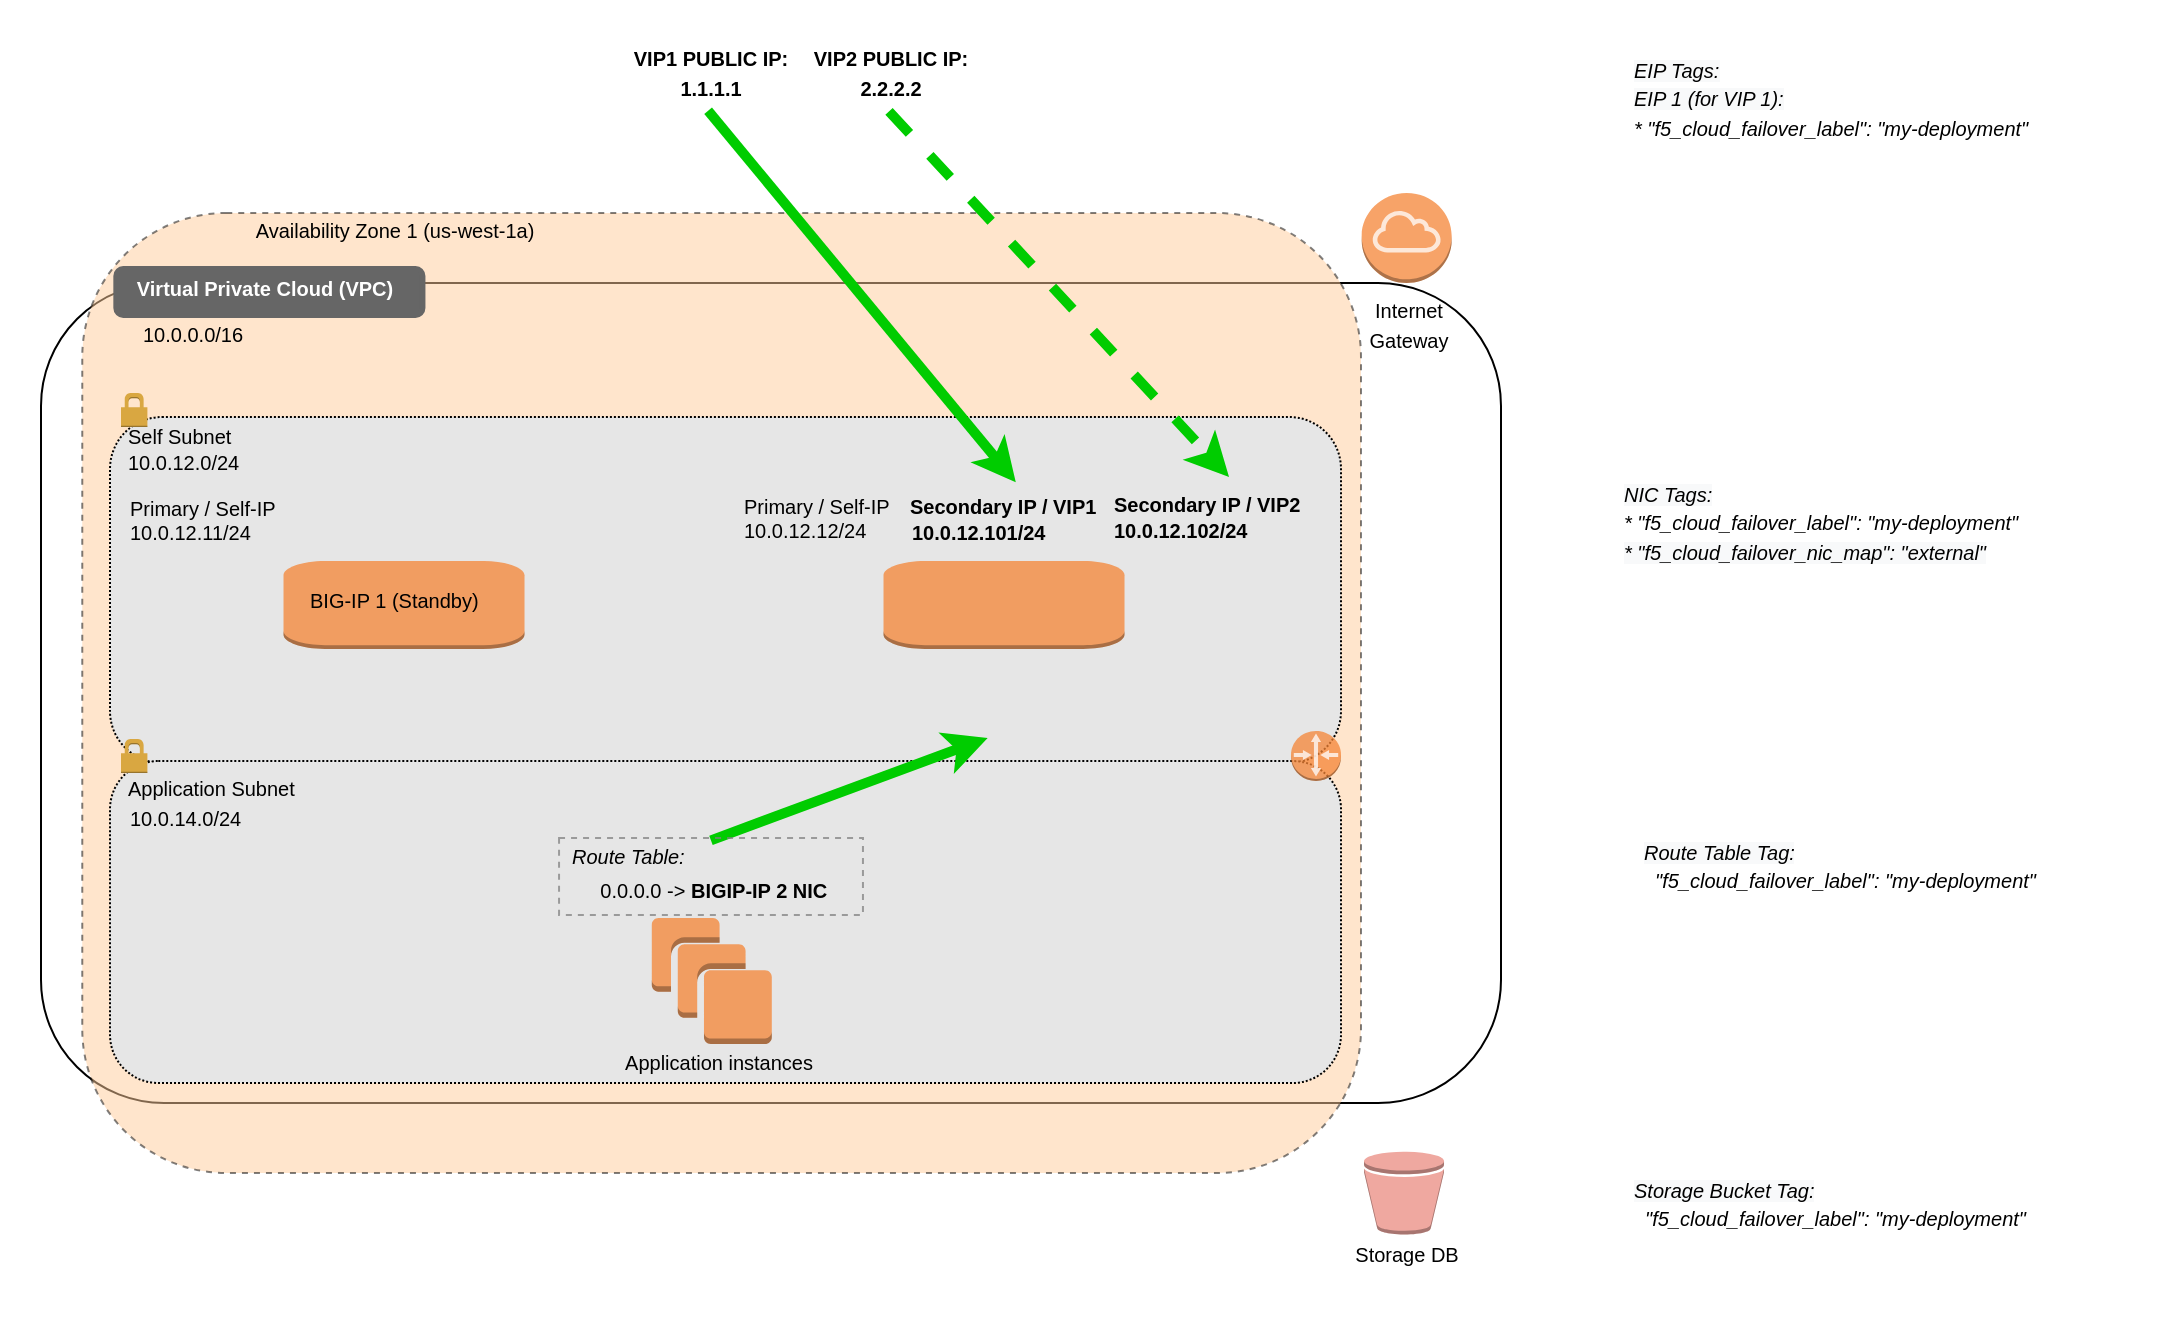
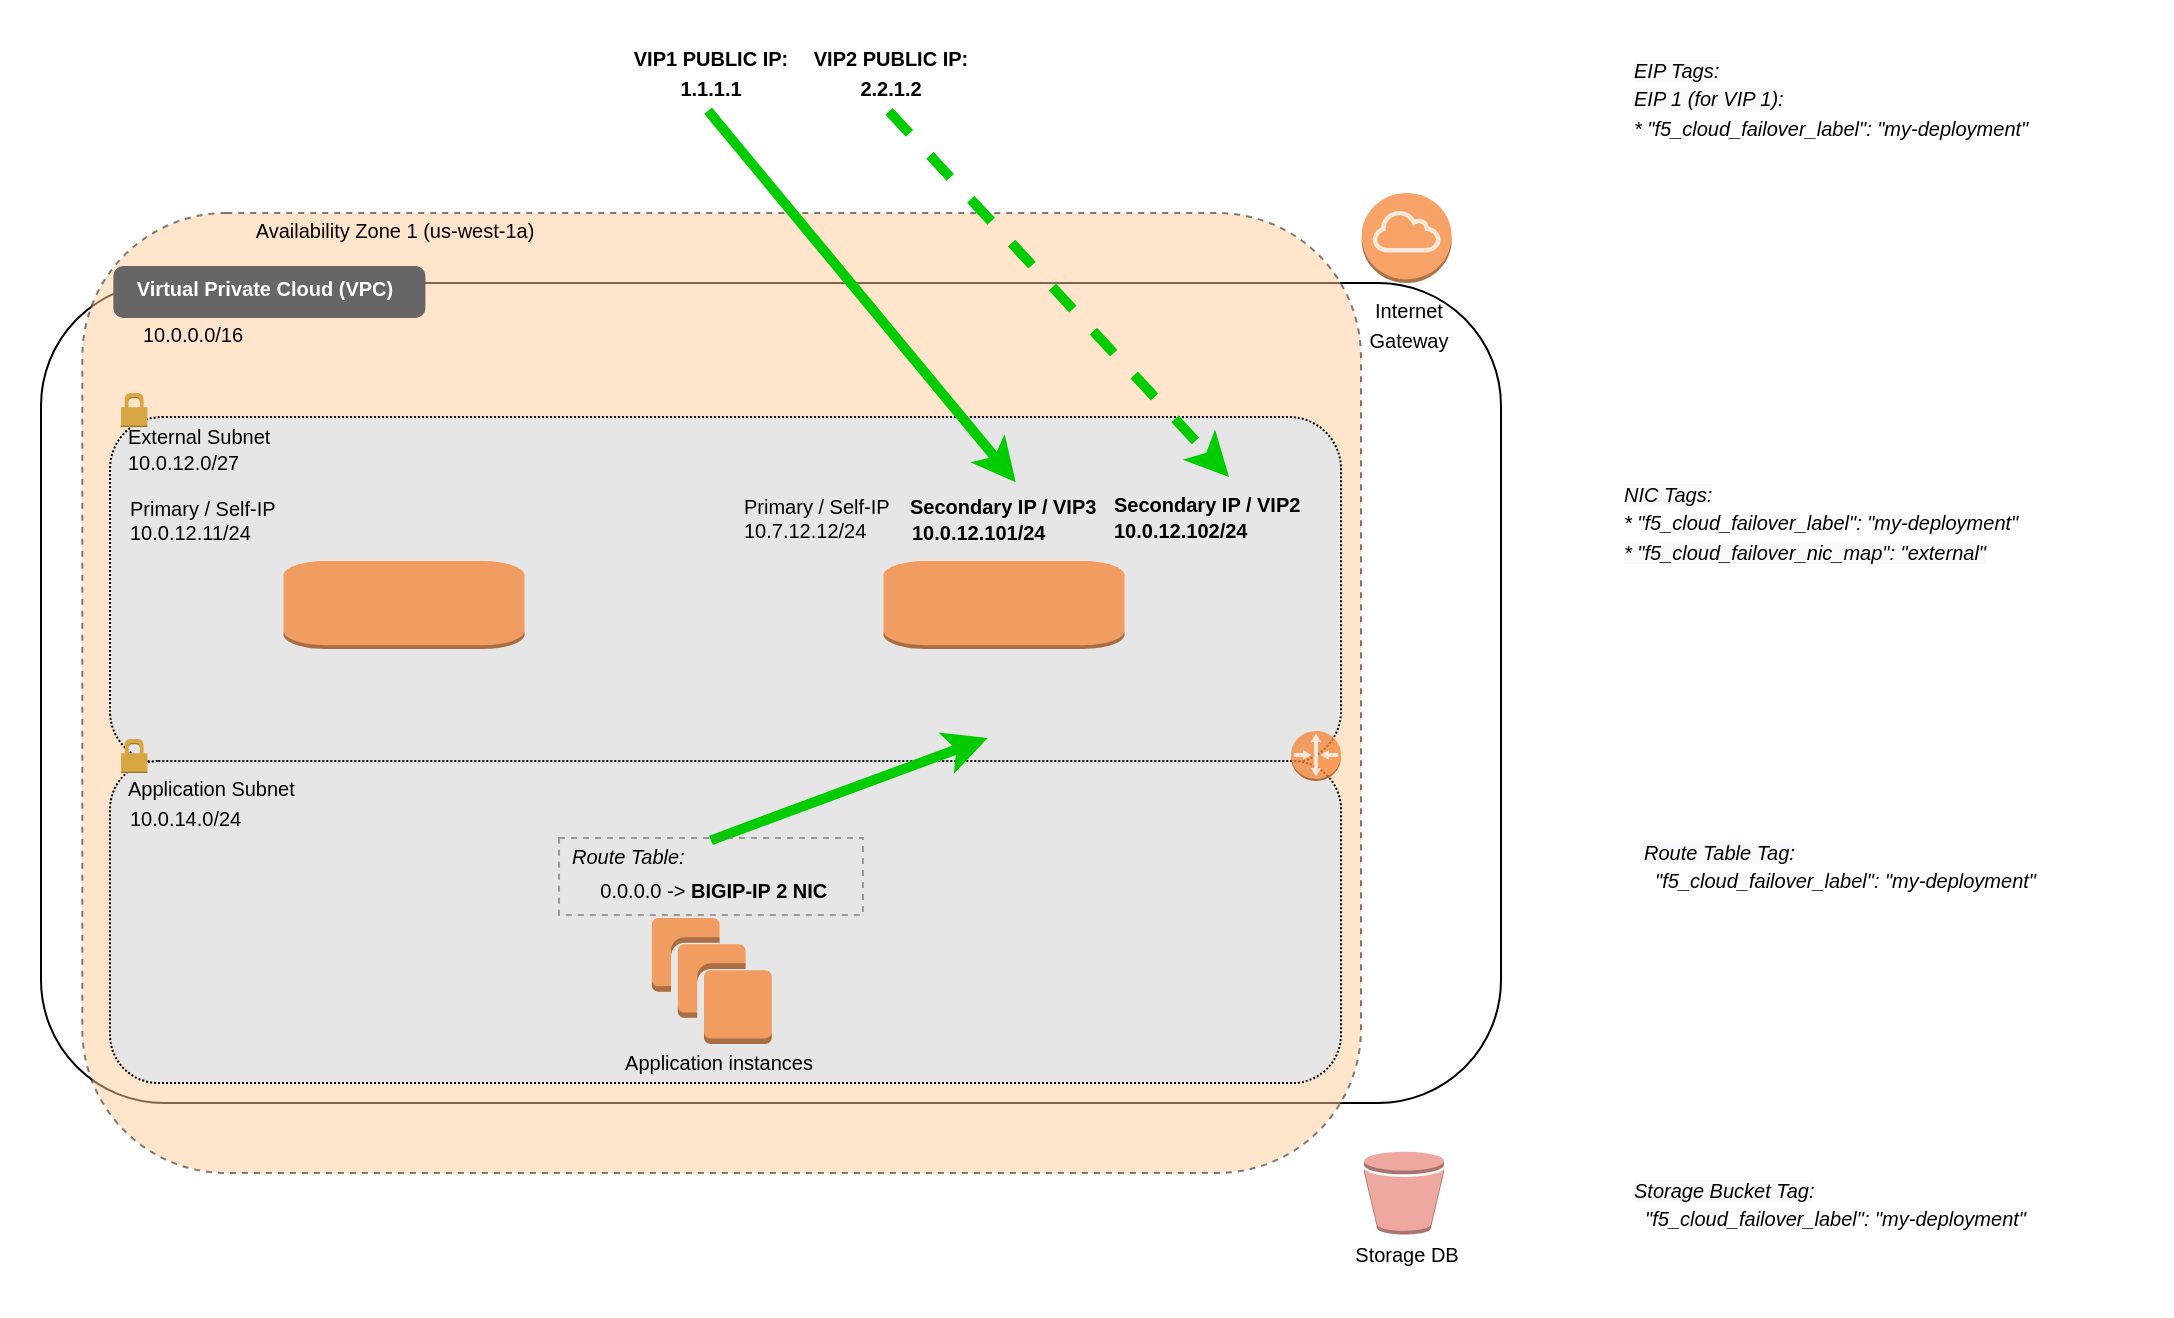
- <mxCell id="49" value="&lt;font style=&quot;font-size: 10px&quot;&gt;&lt;b&gt;VIP2 PUBLIC IP:&lt;br&gt;2.2.2.2&lt;/b&gt;&lt;br&gt;&lt;/font&gt;" style="text;html=1;align=center;verticalAlign=middle;resizable=0;points=[];autosize=1;" vertex="1" parent="1"><mxGeometry x="400.004" y="20.999" width="90" height="30" as="geometry" /></mxCell>
+ <mxCell id="49" value="&lt;font style=&quot;font-size: 10px&quot;&gt;&lt;b&gt;VIP2 PUBLIC IP:&lt;br&gt;2.2.1.2&lt;/b&gt;&lt;br&gt;&lt;/font&gt;" style="text;html=1;align=center;verticalAlign=middle;resizable=0;points=[];autosize=1;" vertex="1" parent="1"><mxGeometry x="400.004" y="20.999" width="90" height="30" as="geometry" /></mxCell>
- <mxCell id="7" value="&lt;font style=&quot;font-size: 10px&quot;&gt;Self Subnet&lt;/font&gt;" style="text;html=1;align=left;verticalAlign=middle;resizable=0;points=[];autosize=1;" parent="1" vertex="1"><mxGeometry x="62.004" y="207.999" width="90" height="20" as="geometry" /></mxCell>
+ <mxCell id="7" value="&lt;font style=&quot;font-size: 10px&quot;&gt;External Subnet&lt;/font&gt;" style="text;html=1;align=left;verticalAlign=middle;resizable=0;points=[];autosize=1;" parent="1" vertex="1"><mxGeometry x="62.004" y="207.999" width="90" height="20" as="geometry" /></mxCell>
- <mxCell id="8" value="&lt;font style=&quot;font-size: 10px&quot;&gt;10.0.12.0/24&lt;/font&gt;" style="text;html=1;align=left;verticalAlign=middle;resizable=0;points=[];autosize=1;" parent="1" vertex="1"><mxGeometry x="62.004" y="220.999" width="70" height="20" as="geometry" /></mxCell>
+ <mxCell id="8" value="&lt;font style=&quot;font-size: 10px&quot;&gt;10.0.12.0/27&lt;/font&gt;" style="text;html=1;align=left;verticalAlign=middle;resizable=0;points=[];autosize=1;" parent="1" vertex="1"><mxGeometry x="62.004" y="220.999" width="70" height="20" as="geometry" /></mxCell>
- <mxCell id="42" value="&lt;font style=&quot;font-size: 10px&quot;&gt;&lt;span&gt;Secondary IP / VIP1&lt;/span&gt;&lt;/font&gt;" style="text;html=1;align=left;verticalAlign=middle;resizable=0;points=[];autosize=1;fontStyle=1" parent="1" vertex="1"><mxGeometry x="452.724" y="242.999" width="110" height="20" as="geometry" /></mxCell>
+ <mxCell id="42" value="&lt;font style=&quot;font-size: 10px&quot;&gt;&lt;span&gt;Secondary IP / VIP3&lt;/span&gt;&lt;/font&gt;" style="text;html=1;align=left;verticalAlign=middle;resizable=0;points=[];autosize=1;fontStyle=1" parent="1" vertex="1"><mxGeometry x="452.724" y="242.999" width="110" height="20" as="geometry" /></mxCell>
- <mxCell id="47" value="&lt;font style=&quot;font-size: 10px&quot;&gt;10.0.12.12/24&lt;/font&gt;" style="text;html=1;align=left;verticalAlign=middle;resizable=0;points=[];autosize=1;" parent="1" vertex="1"><mxGeometry x="370.004" y="254.999" width="80" height="20" as="geometry" /></mxCell>
+ <mxCell id="47" value="&lt;font style=&quot;font-size: 10px&quot;&gt;10.7.12.12/24&lt;/font&gt;" style="text;html=1;align=left;verticalAlign=middle;resizable=0;points=[];autosize=1;" parent="1" vertex="1"><mxGeometry x="370.004" y="254.999" width="80" height="20" as="geometry" /></mxCell>
- <mxCell id="18" value="&lt;font style=&quot;font-size: 10px&quot;&gt;BIG-IP 1 (Standby)&lt;/font&gt;" style="text;html=1;align=left;verticalAlign=middle;resizable=0;points=[];autosize=1;" parent="1" vertex="1"><mxGeometry x="152.764" y="289.999" width="100" height="20" as="geometry" /></mxCell>
